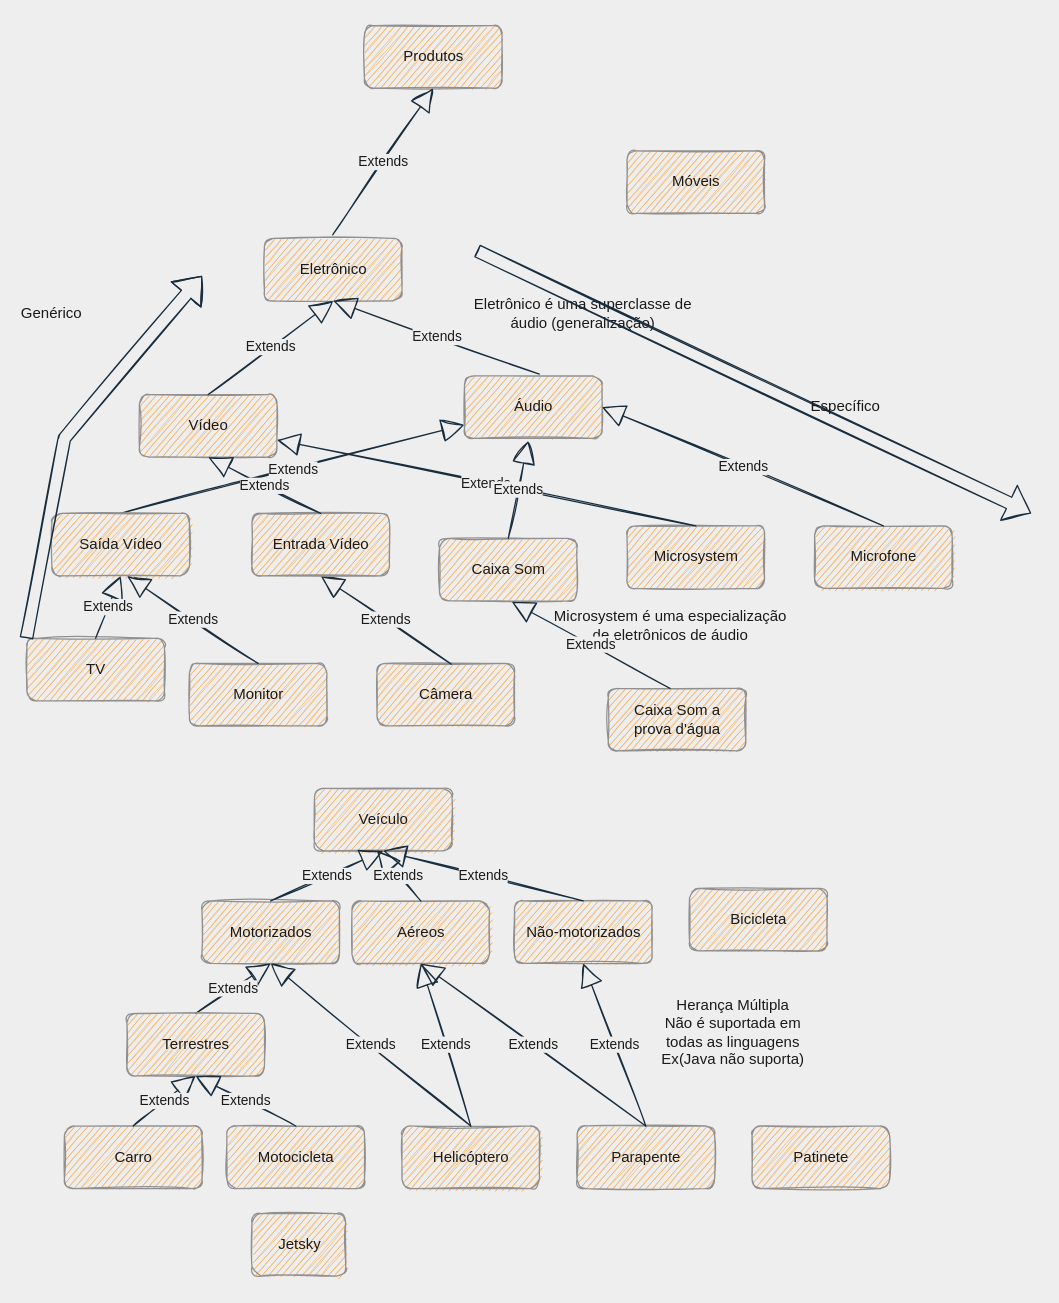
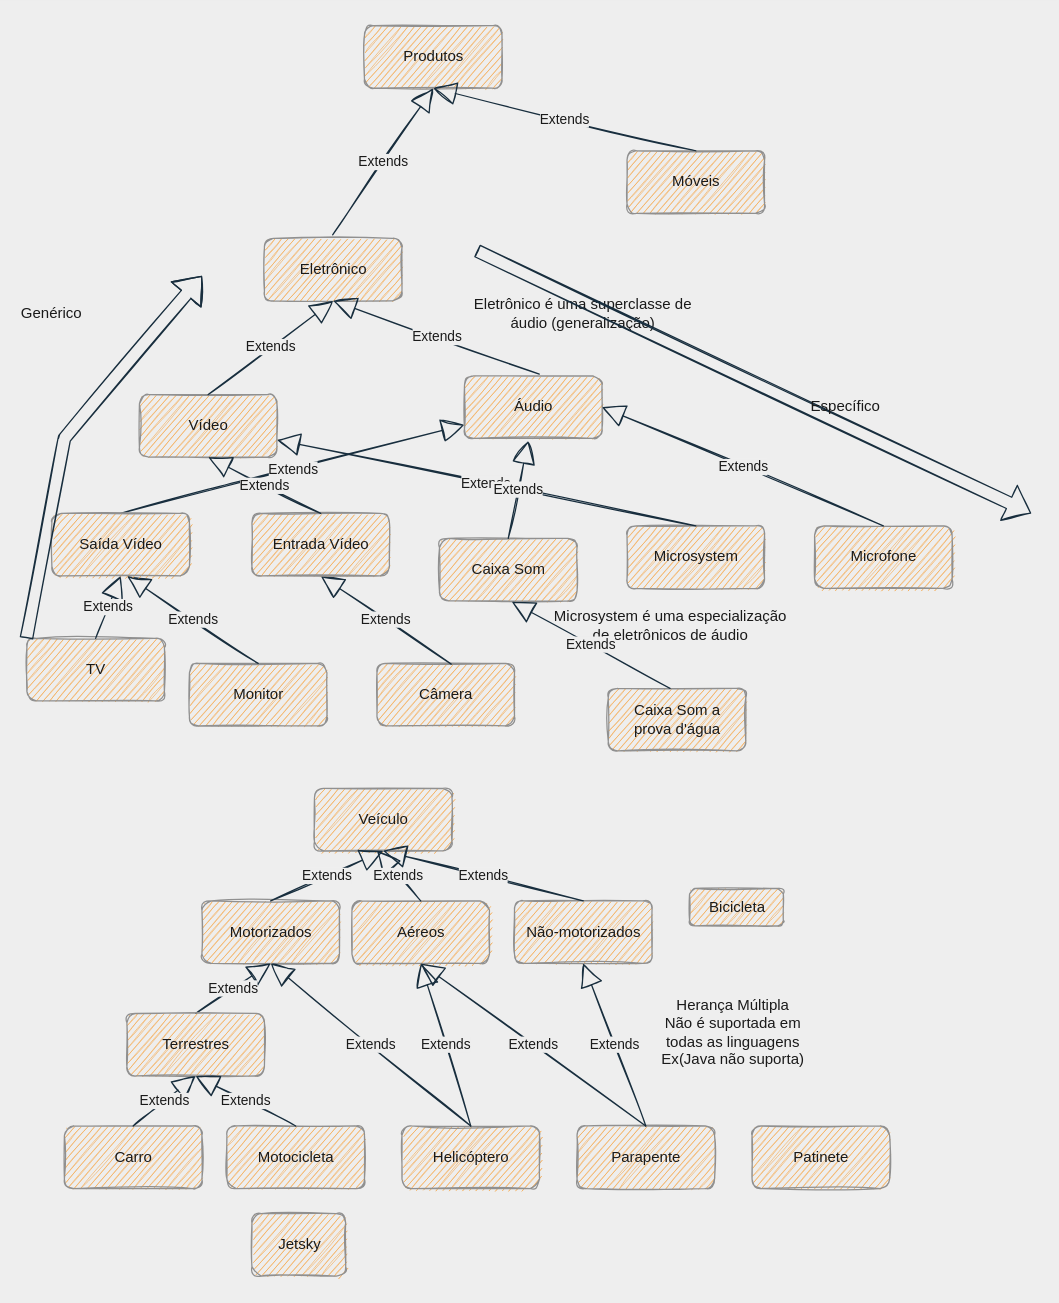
+ <mxCell id="57" value="Extends" style="endArrow=block;endSize=16;endFill=0;html=1;strokeColor=#182E3E;fontColor=#1A1A1A;exitX=0.5;exitY=0;exitDx=0;exitDy=0;entryX=0.5;entryY=1;entryDx=0;entryDy=0;labelBackgroundColor=#EEEEEE;sketch=1;" parent="1" source="56" target="54" edge="1"><mxGeometry width="160" relative="1" as="geometry"><mxPoint x="275.56" y="197.2" as="sourcePoint" /><mxPoint x="356" y="80" as="targetPoint" /></mxGeometry></mxCell>
- <mxCell id="29" value="Bicicleta" style="html=1;strokeColor=#909090;fillColor=#F5AB50;fontColor=#1A1A1A;sketch=1;rounded=1;" parent="1" vertex="1"><mxGeometry x="551" y="710" width="110" height="50" as="geometry" /></mxCell>
+ <mxCell id="29" value="Bicicleta" style="html=1;strokeColor=#909090;fillColor=#F5AB50;fontColor=#1A1A1A;sketch=1;rounded=1;" parent="1" vertex="1"><mxGeometry x="551" y="710" width="75" height="30" as="geometry" /></mxCell>
